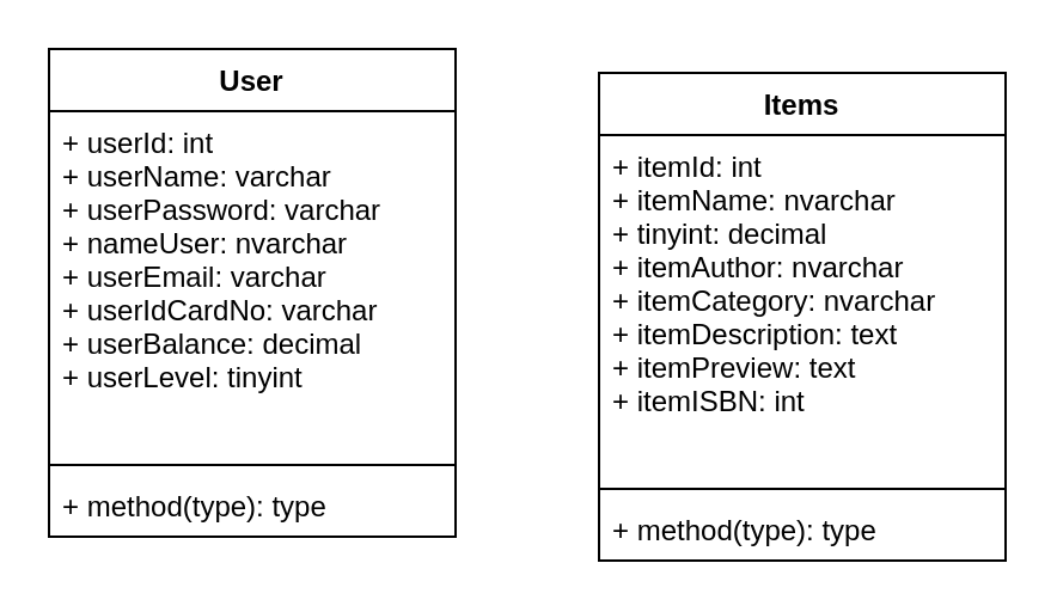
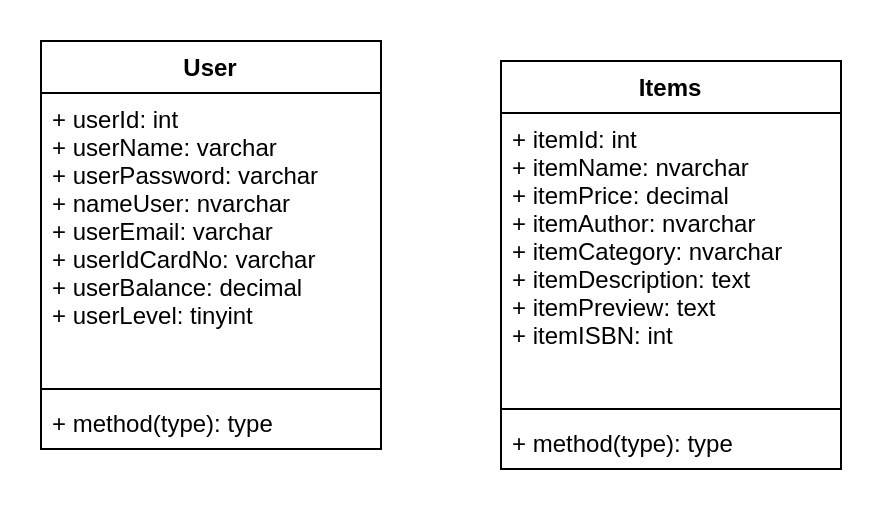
- <mxCell id="7" value="+ itemId: int&#10;+ itemName: nvarchar&#10;+ tinyint: decimal&#10;+ itemAuthor: nvarchar&#10;+ itemCategory: nvarchar&#10;+ itemDescription: text&#10;+ itemPreview: text&#10;+ itemISBN: int&#10;" style="text;strokeColor=none;fillColor=none;align=left;verticalAlign=top;spacingLeft=4;spacingRight=4;overflow=hidden;rotatable=0;points=[[0,0.5],[1,0.5]];portConstraint=eastwest;" vertex="1" parent="6"><mxGeometry y="26" width="170" height="144" as="geometry" /></mxCell>
+ <mxCell id="7" value="+ itemId: int&#10;+ itemName: nvarchar&#10;+ itemPrice: decimal&#10;+ itemAuthor: nvarchar&#10;+ itemCategory: nvarchar&#10;+ itemDescription: text&#10;+ itemPreview: text&#10;+ itemISBN: int&#10;" style="text;strokeColor=none;fillColor=none;align=left;verticalAlign=top;spacingLeft=4;spacingRight=4;overflow=hidden;rotatable=0;points=[[0,0.5],[1,0.5]];portConstraint=eastwest;" vertex="1" parent="6"><mxGeometry y="26" width="170" height="144" as="geometry" /></mxCell>
